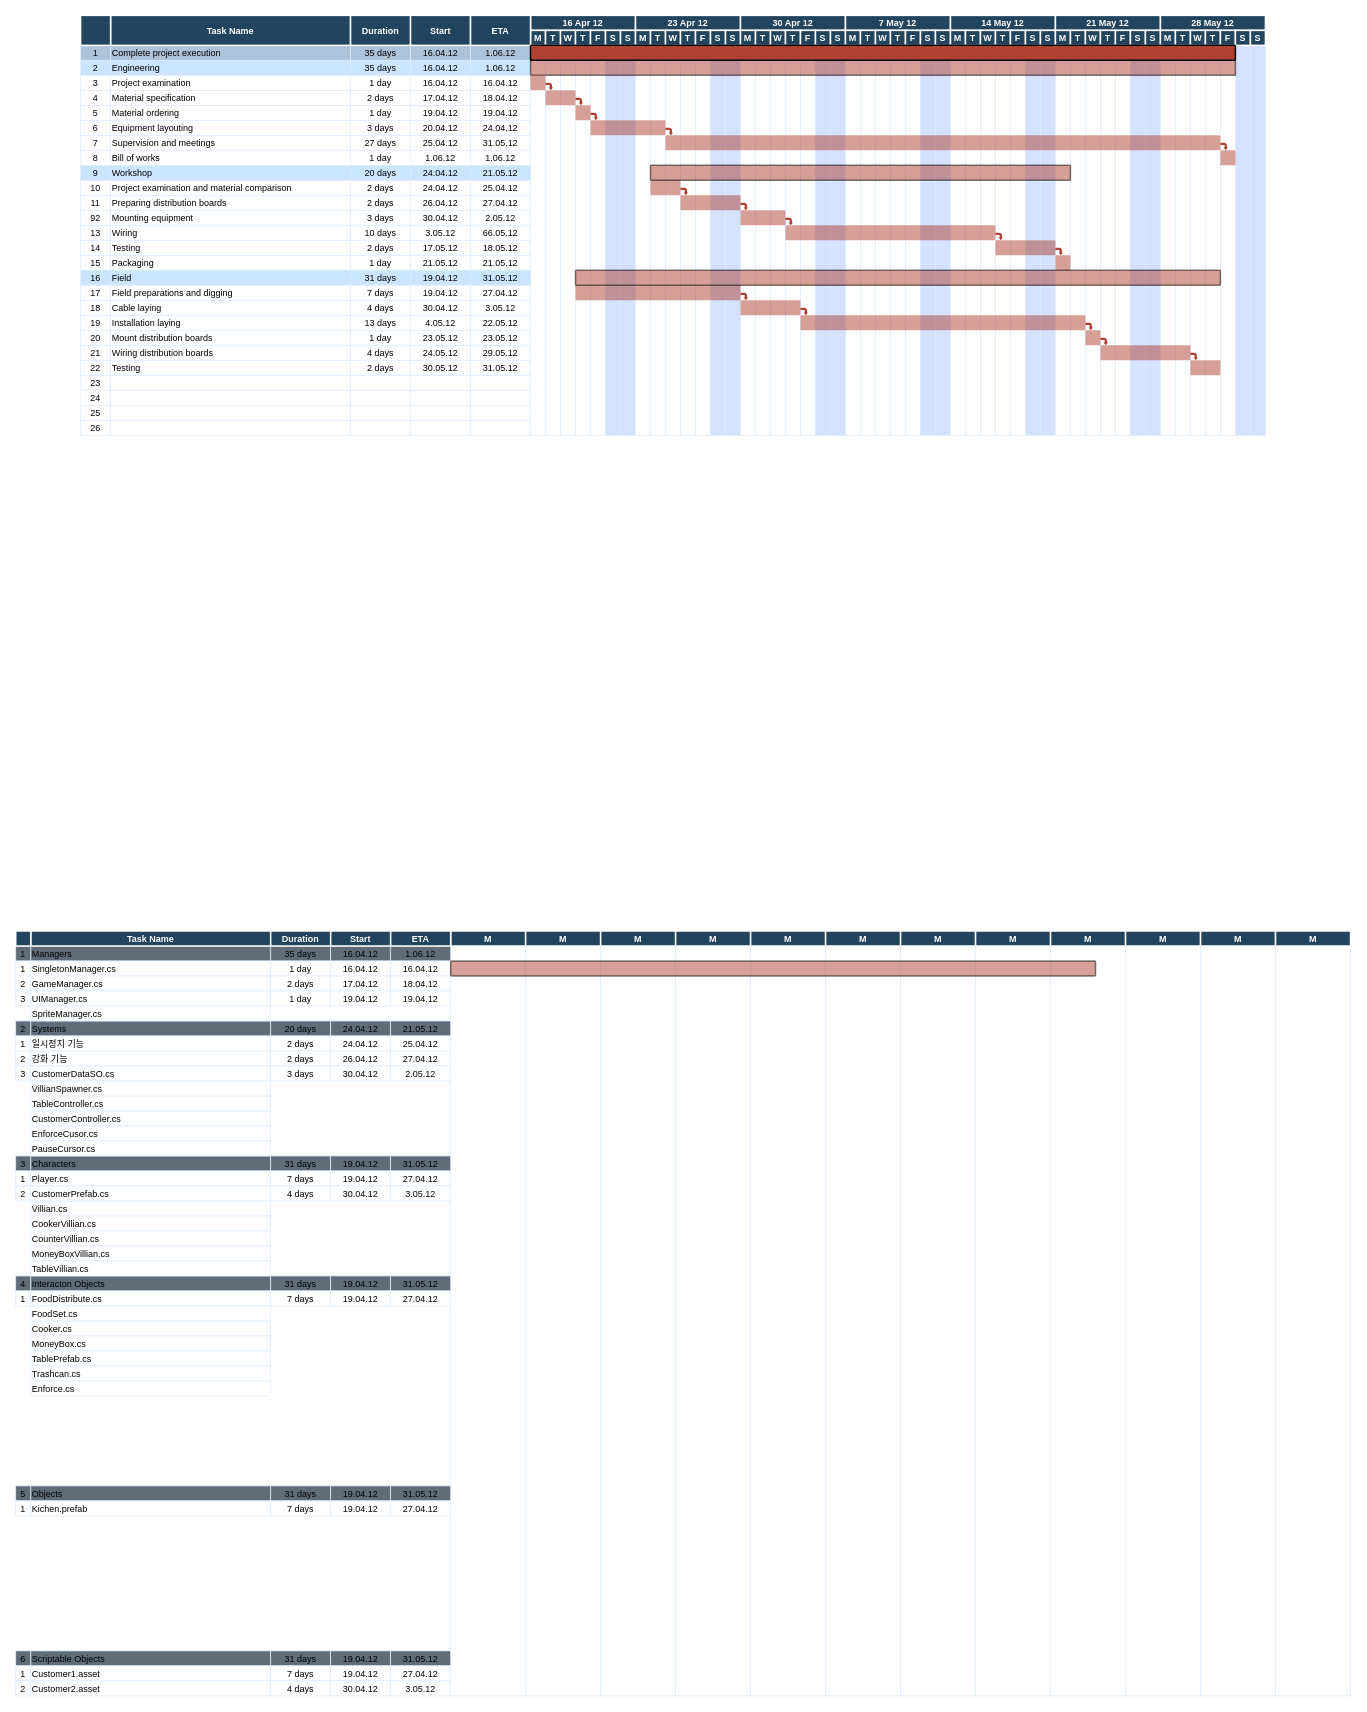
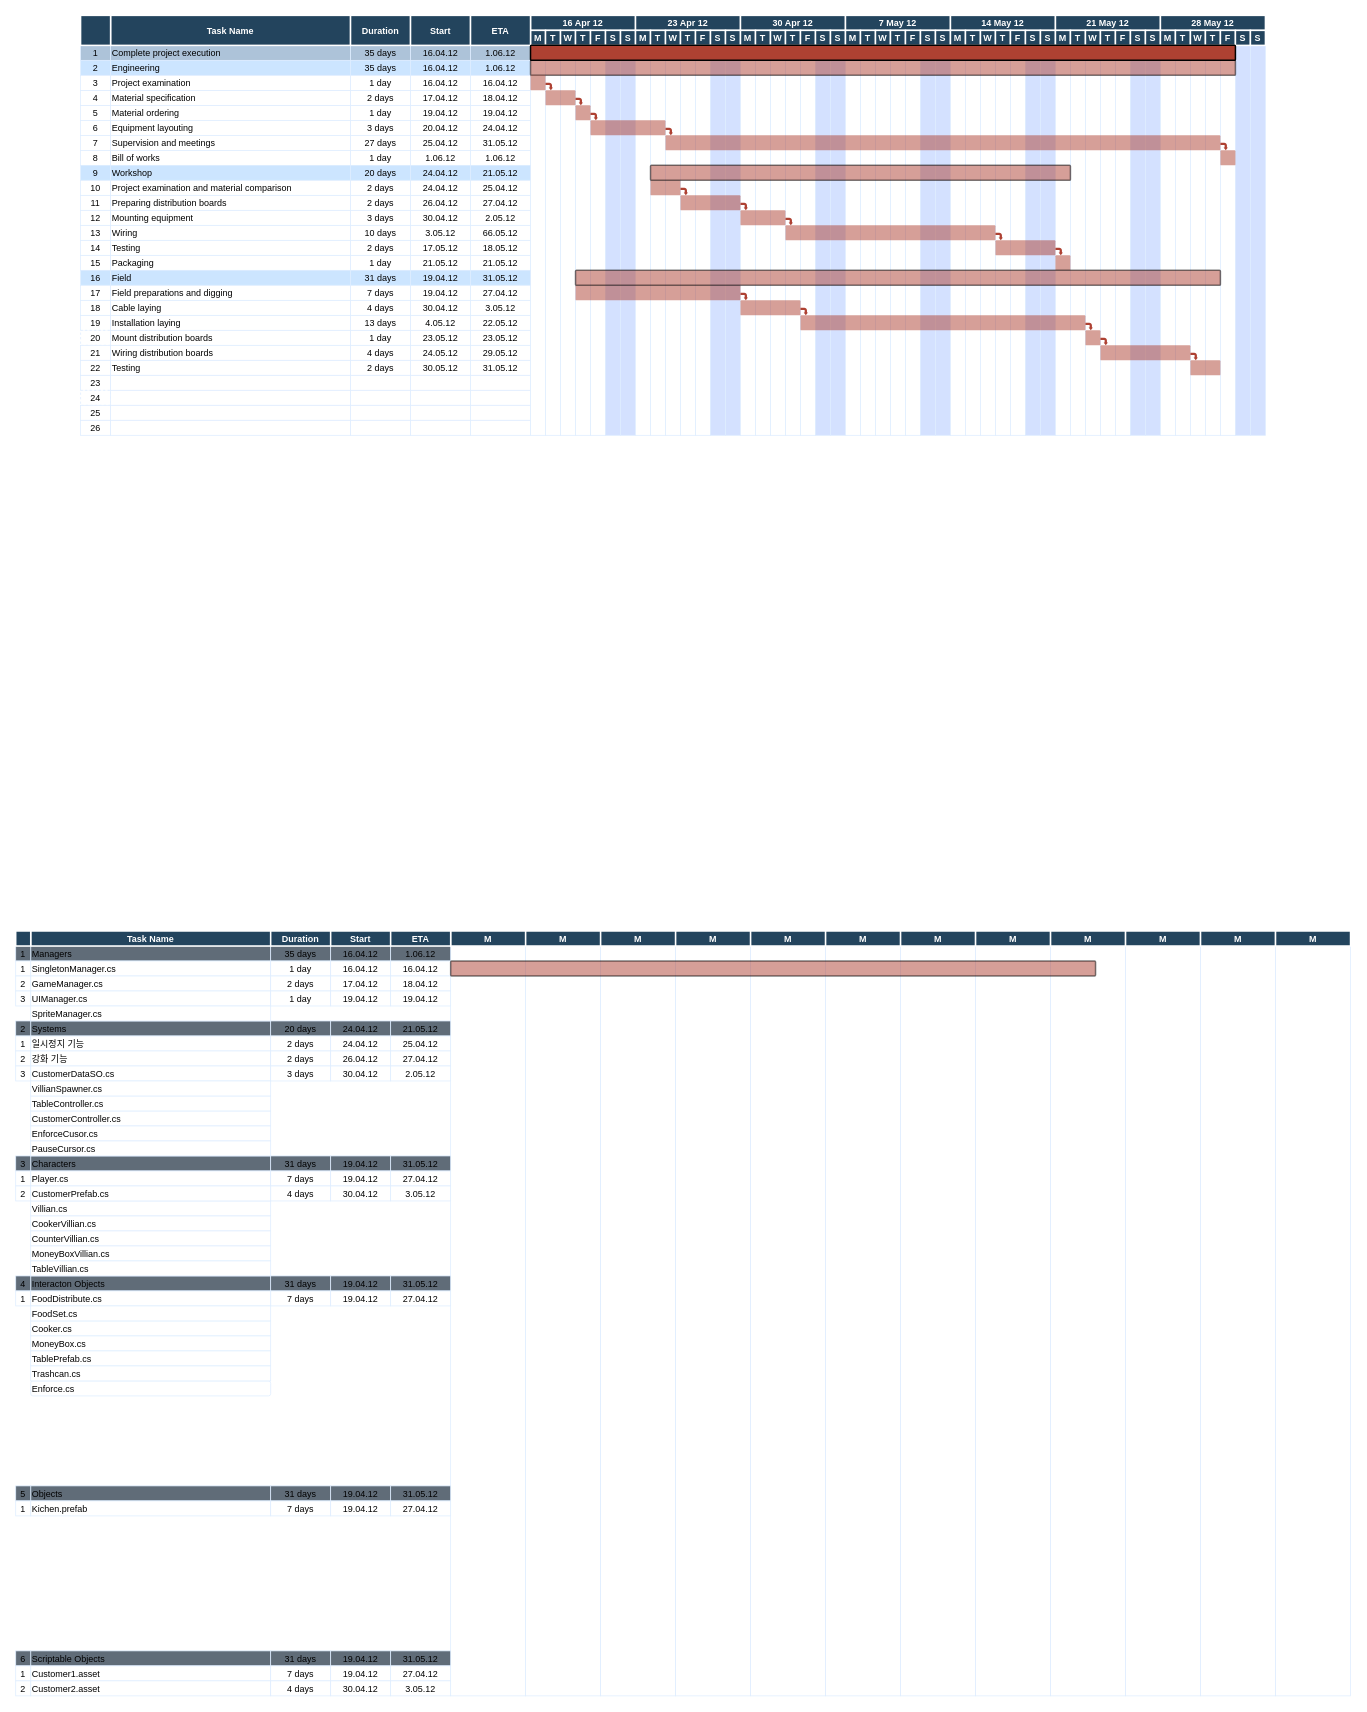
- <mxCell id="58" value="92" style="strokeColor=#DEEDFF" parent="1" vertex="1"><mxGeometry x="106.5" y="280" width="40" height="20" as="geometry" /></mxCell>
+ <mxCell id="58" value="12" style="strokeColor=#DEEDFF" parent="1" vertex="1"><mxGeometry x="106.5" y="280" width="40" height="20" as="geometry" /></mxCell>
- <mxCell id="98" value="20" style="strokeColor=#DEEDFF" parent="1" vertex="1"><mxGeometry x="106.5" y="440" width="40" height="20" as="geometry" /></mxCell>
+ <mxCell id="98" value="20" style="strokeColor=#DEEDFF;dashed=1;" parent="1" vertex="1"><mxGeometry x="106.5" y="440" width="40" height="20" as="geometry" /></mxCell>
